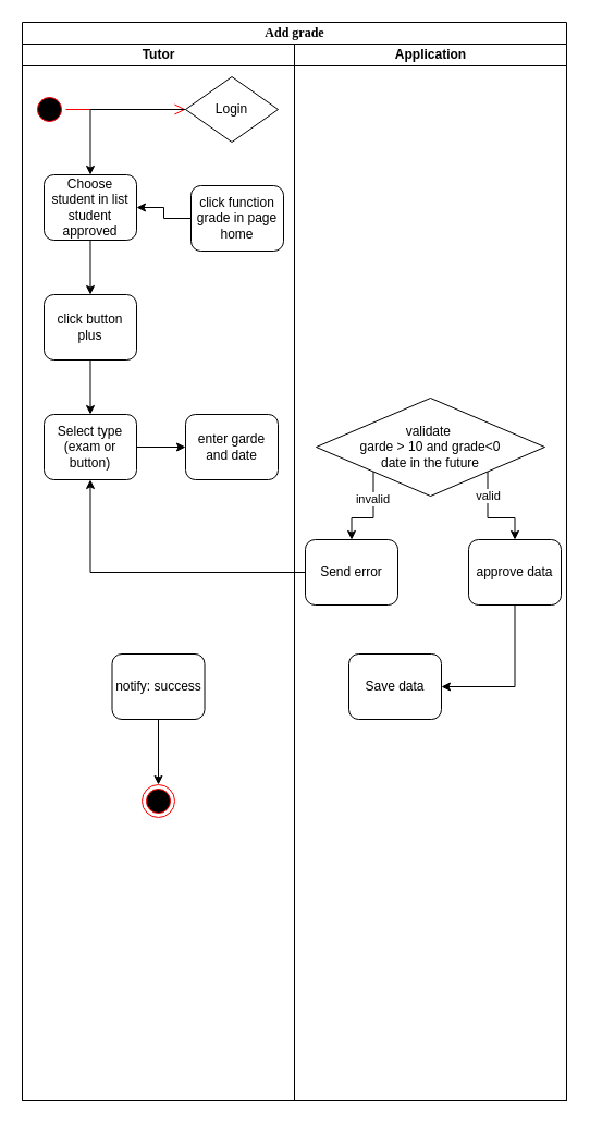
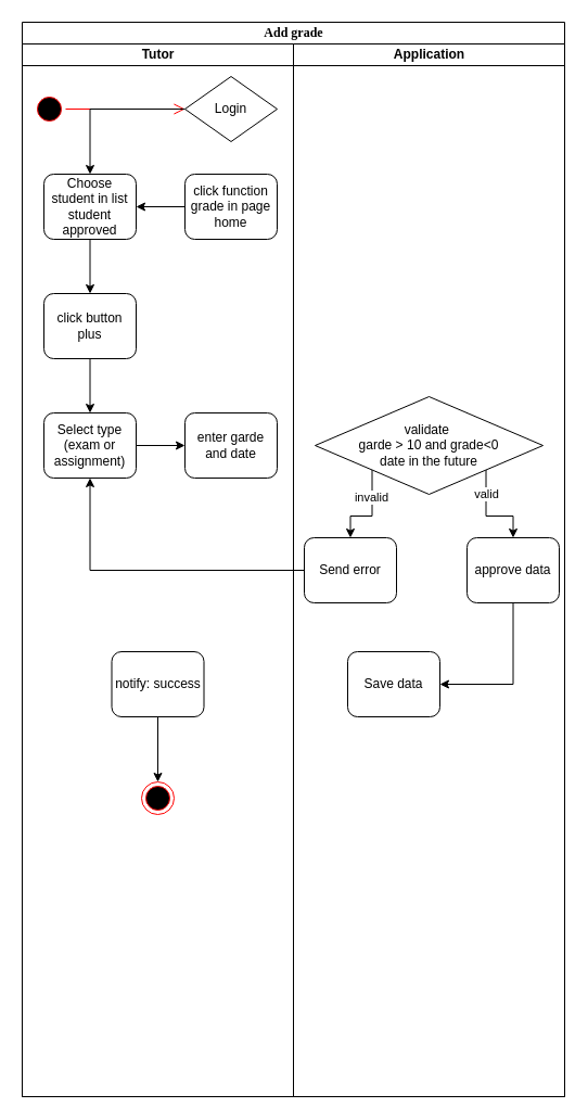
- <mxCell id="9" value="click function grade in page home" style="rounded=1;whiteSpace=wrap;html=1;" vertex="1" parent="3"><mxGeometry x="155" y="130" width="85" height="60" as="geometry" /></mxCell>
+ <mxCell id="9" value="click function grade in page home" style="rounded=1;whiteSpace=wrap;html=1;" vertex="1" parent="3"><mxGeometry x="150" y="120" width="85" height="60" as="geometry" /></mxCell>
- <mxCell id="15" value="Select type&lt;div&gt;(exam or button)&lt;/div&gt;" style="rounded=1;whiteSpace=wrap;html=1;" vertex="1" parent="3"><mxGeometry x="20" y="340" width="85" height="60" as="geometry" /></mxCell>
+ <mxCell id="15" value="Select type&lt;div&gt;(exam or assignment)&lt;/div&gt;" style="rounded=1;whiteSpace=wrap;html=1;" vertex="1" parent="3"><mxGeometry x="20" y="340" width="85" height="60" as="geometry" /></mxCell>
